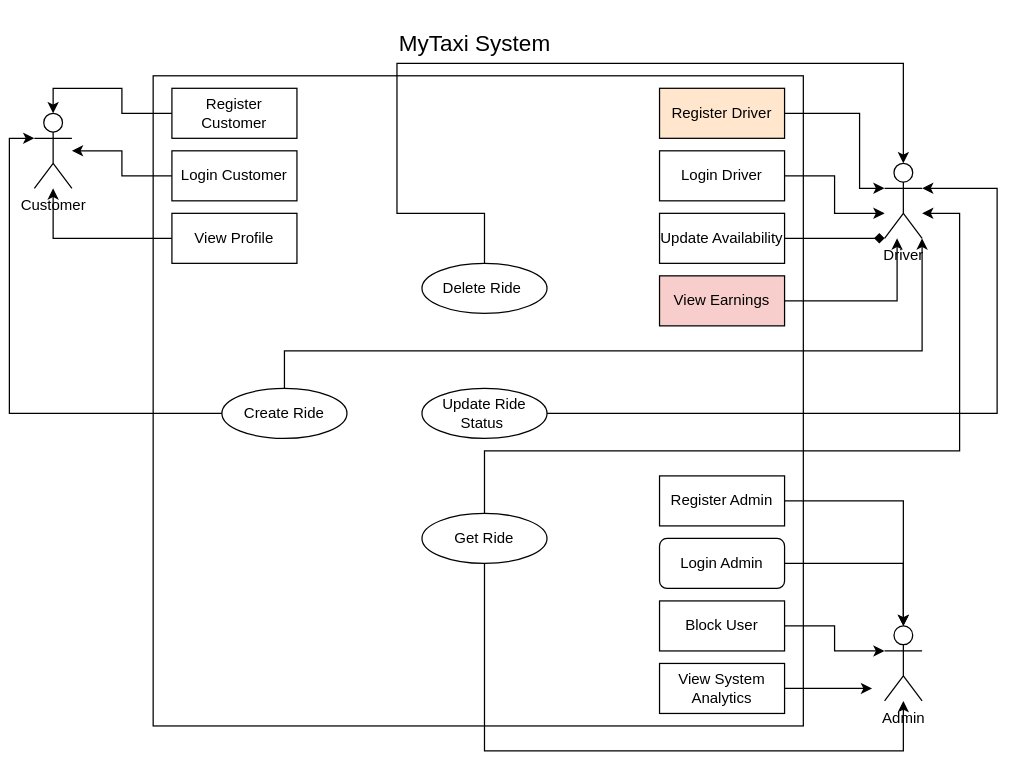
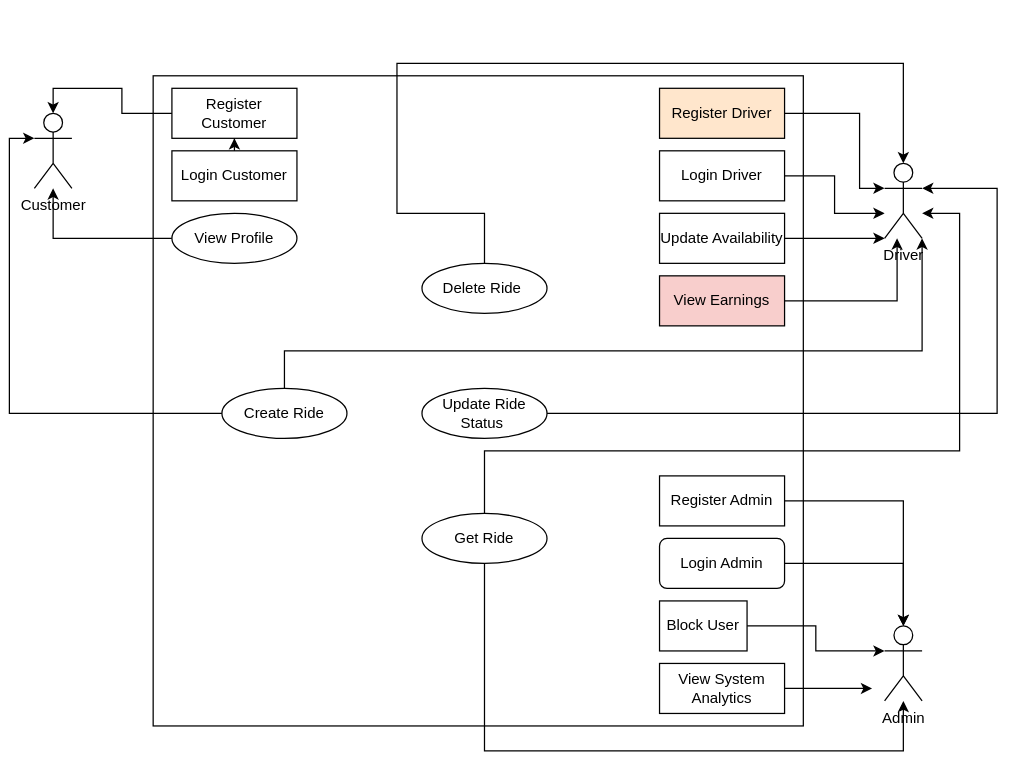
- <mxCell id="6" value="&lt;font style=&quot;font-size: 18px;&quot;&gt;MyTaxi System&amp;nbsp;&lt;/font&gt;" style="text;html=1;align=center;verticalAlign=middle;whiteSpace=wrap;rounded=0;strokeWidth=4;" parent="1" vertex="1"><mxGeometry x="260" y="20" width="230" height="30" as="geometry" /></mxCell>
- <mxCell id="7" style="edgeStyle=orthogonalEdgeStyle;rounded=0;orthogonalLoop=1;jettySize=auto;html=1;" parent="1" source="8" target="3" edge="1"><mxGeometry relative="1" as="geometry" /></mxCell>
+ <mxCell id="7" style="edgeStyle=orthogonalEdgeStyle;rounded=0;orthogonalLoop=1;jettySize=auto;html=1;" parent="1" source="8" target="11" edge="1"><mxGeometry relative="1" as="geometry" /></mxCell>
- <mxCell id="10" value="View Profile" style="whiteSpace=wrap;html=1;align=center;" parent="1" vertex="1"><mxGeometry x="130" y="170" width="100" height="40" as="geometry" /></mxCell>
+ <mxCell id="10" value="View Profile" style="ellipse;whiteSpace=wrap;html=1;align=center;" parent="1" vertex="1"><mxGeometry x="130" y="170" width="100" height="40" as="geometry" /></mxCell>
- <mxCell id="13" style="edgeStyle=orthogonalEdgeStyle;rounded=0;orthogonalLoop=1;jettySize=auto;html=1;exitX=1;exitY=0.5;exitDx=0;exitDy=0;endArrow=diamond;" parent="1" source="14" target="4" edge="1"><mxGeometry relative="1" as="geometry"><mxPoint x="680" y="170" as="targetPoint" /><Array as="points"><mxPoint x="660" y="190" /><mxPoint x="660" y="190" /></Array></mxGeometry></mxCell>
+ <mxCell id="13" style="edgeStyle=orthogonalEdgeStyle;rounded=0;orthogonalLoop=1;jettySize=auto;html=1;exitX=1;exitY=0.5;exitDx=0;exitDy=0;" parent="1" source="14" target="4" edge="1"><mxGeometry relative="1" as="geometry"><mxPoint x="680" y="170" as="targetPoint" /><Array as="points"><mxPoint x="660" y="190" /><mxPoint x="660" y="190" /></Array></mxGeometry></mxCell>
- <mxCell id="16" value="Block User" style="whiteSpace=wrap;html=1;align=center;" parent="1" vertex="1"><mxGeometry x="520" y="480" width="100" height="40" as="geometry" /></mxCell>
+ <mxCell id="16" value="Block User" style="whiteSpace=wrap;html=1;align=center;" parent="1" vertex="1"><mxGeometry x="520" y="480" width="70" height="40" as="geometry" /></mxCell>
